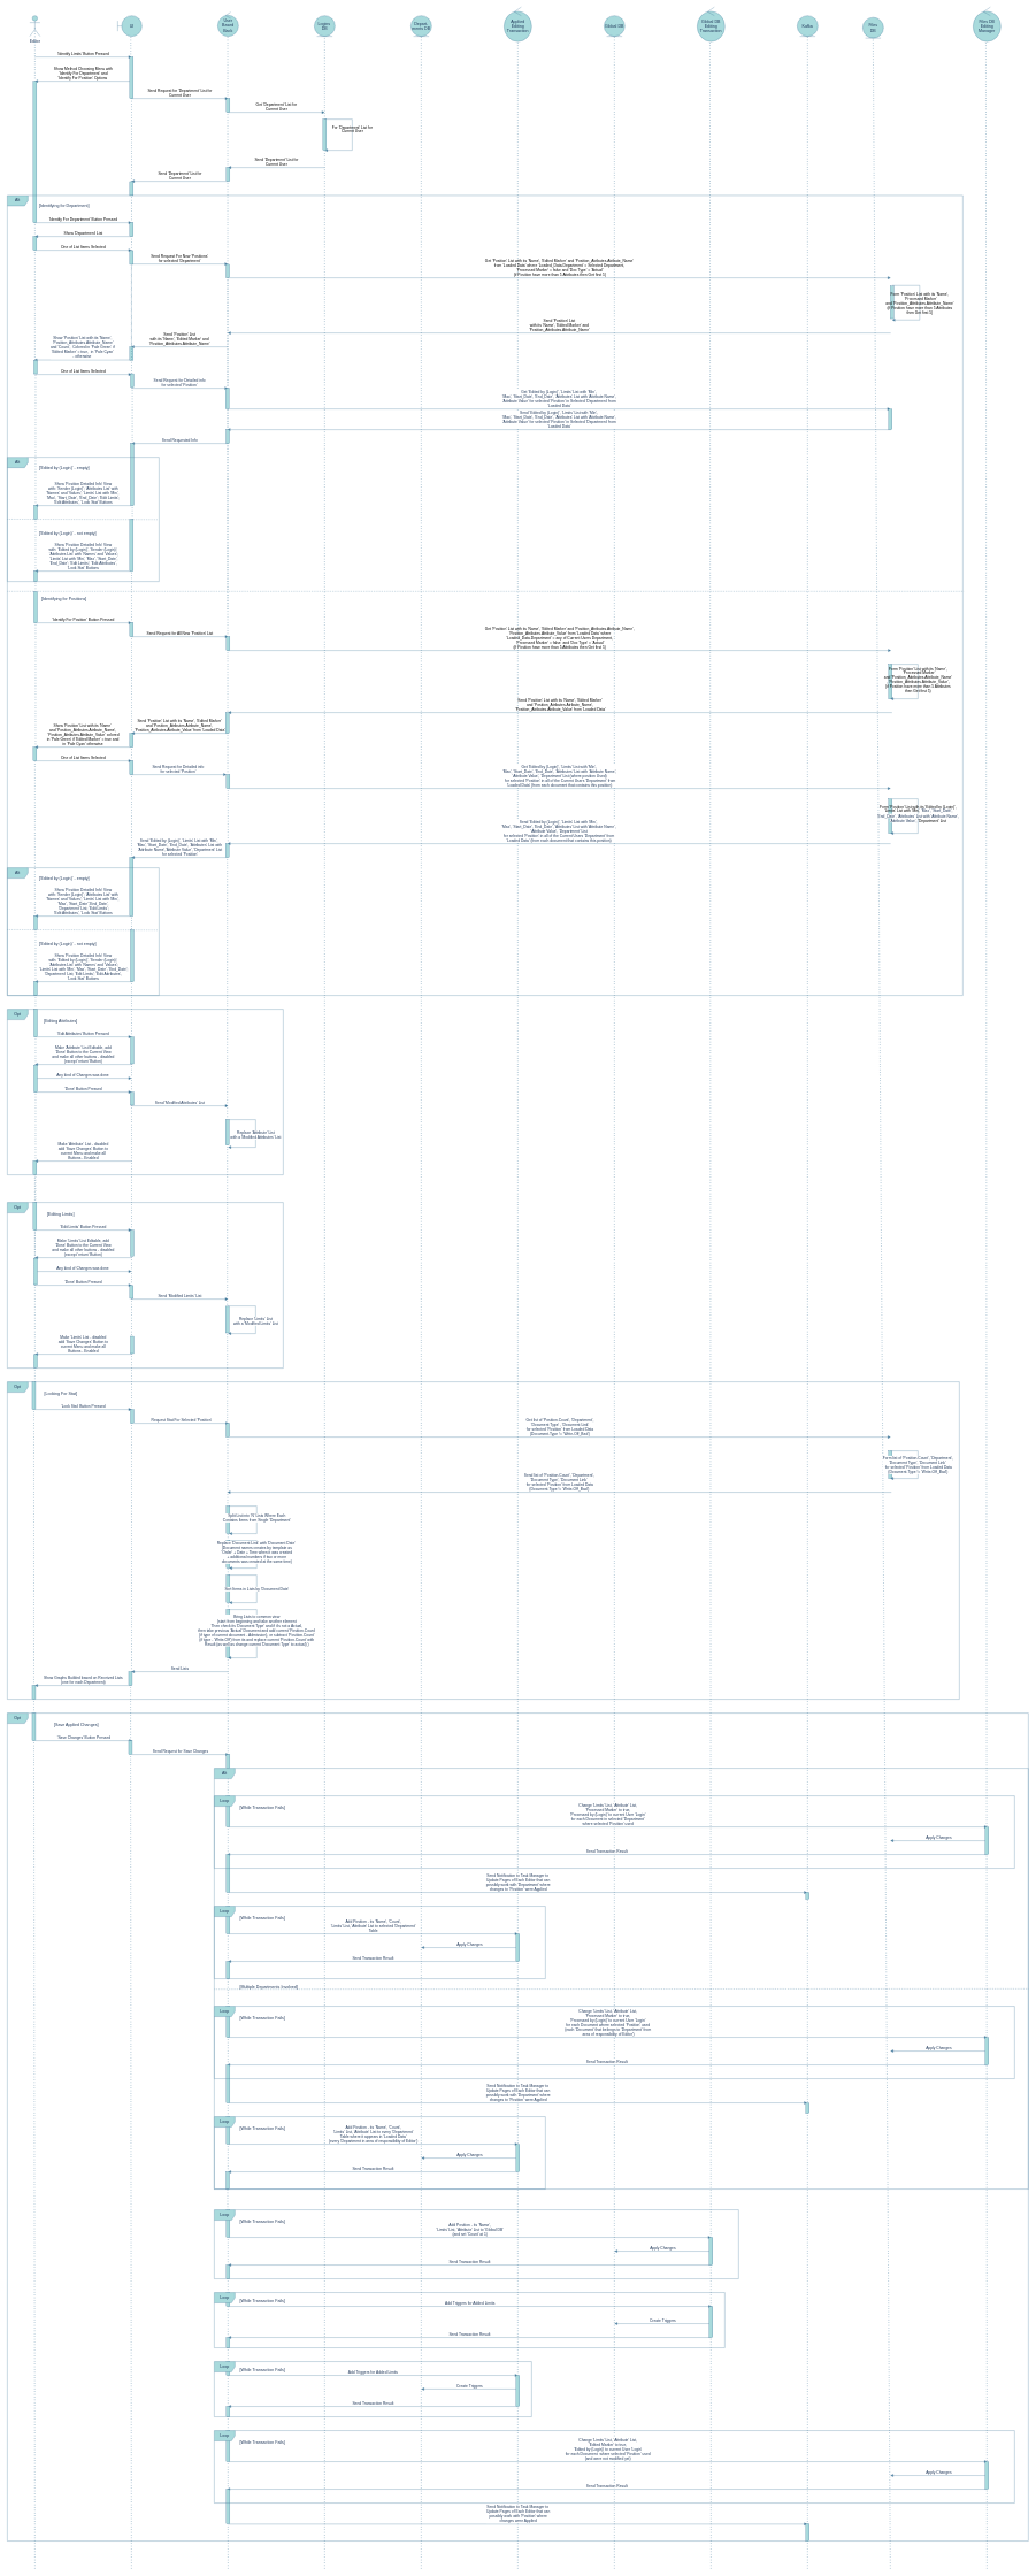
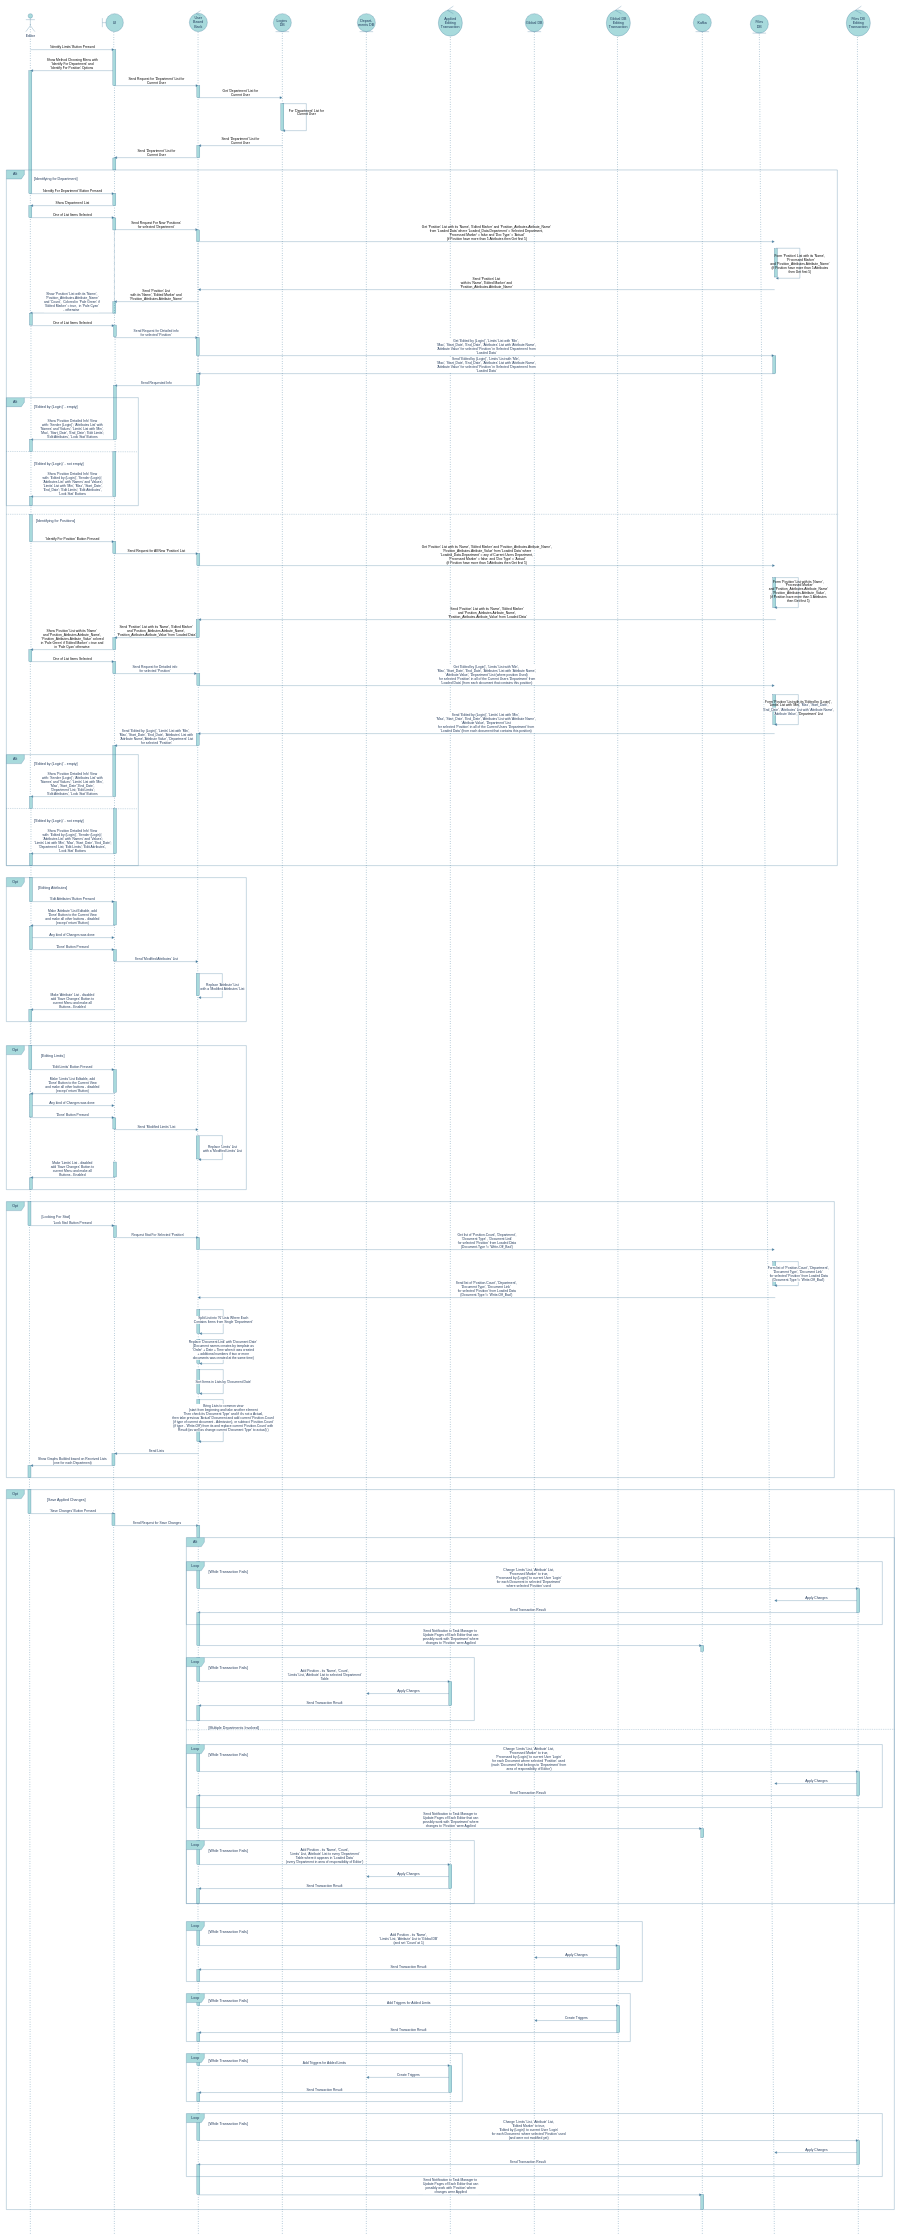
- <mxCell id="46" value="Files DB&lt;br&gt;Editing&lt;br&gt;Manager" style="ellipse;shape=umlControl;whiteSpace=wrap;html=1;strokeColor=#457B9D;fontColor=#1D3557;fillColor=#A8DADC;labelBackgroundColor=none;" vertex="1" parent="1"><mxGeometry x="2820" y="20" width="80" height="100" as="geometry" /></mxCell>
+ <mxCell id="46" value="Files DB&lt;br&gt;Editing&lt;br&gt;Transaction" style="ellipse;shape=umlControl;whiteSpace=wrap;html=1;strokeColor=#457B9D;fontColor=#1D3557;fillColor=#A8DADC;labelBackgroundColor=none;" vertex="1" parent="1"><mxGeometry x="2820" y="20" width="80" height="100" as="geometry" /></mxCell>
- <mxCell id="96" value="[Looking For Stat]" style="text;html=1;strokeColor=none;fillColor=none;align=center;verticalAlign=middle;whiteSpace=wrap;rounded=0;fontColor=#1D3557;" vertex="1" parent="1"><mxGeometry x="115" y="4025" width="120" height="30" as="geometry" /></mxCell>
+ <mxCell id="96" value="[Looking For Stat]" style="text;html=1;strokeColor=none;fillColor=none;align=center;verticalAlign=middle;whiteSpace=wrap;rounded=0;fontColor=#1D3557;" vertex="1" parent="1"><mxGeometry x="125" y="4040" width="120" height="30" as="geometry" /></mxCell>
